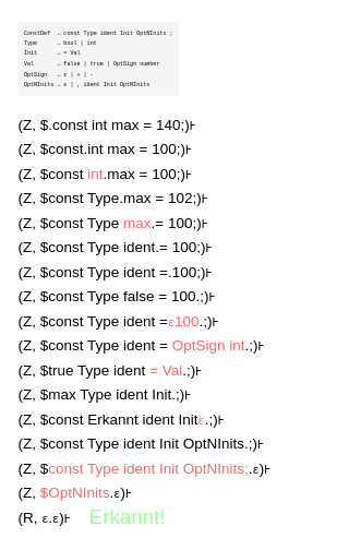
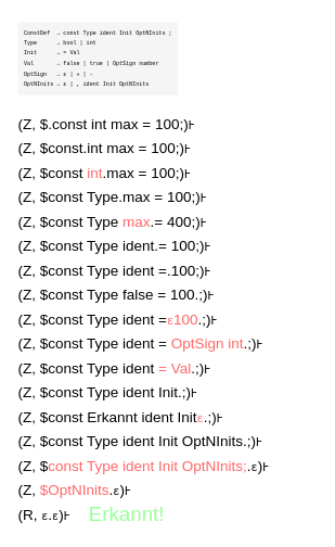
- <mxCell id="3" value="(Z, $.const int max = 140;)&lt;font style=&quot;font-size: 24px;&quot;&gt;˫&lt;/font&gt;" style="text;html=1;align=left;verticalAlign=middle;resizable=0;points=[];autosize=1;strokeColor=none;fillColor=none;fontSize=18;fontFamily=Helvetica;" parent="1" vertex="1"><mxGeometry x="20" y="130" width="240" height="40" as="geometry" /></mxCell>
+ <mxCell id="3" value="(Z, $.const int max = 100;)&lt;font style=&quot;font-size: 24px;&quot;&gt;˫&lt;/font&gt;" style="text;html=1;align=left;verticalAlign=middle;resizable=0;points=[];autosize=1;strokeColor=none;fillColor=none;fontSize=18;fontFamily=Helvetica;" parent="1" vertex="1"><mxGeometry x="20" y="130" width="240" height="40" as="geometry" /></mxCell>
- <mxCell id="6" value="(Z, $const Type.max = 102;)&lt;font style=&quot;font-size: 24px;&quot;&gt;˫&lt;/font&gt;" style="text;html=1;align=left;verticalAlign=middle;resizable=0;points=[];autosize=1;strokeColor=none;fillColor=none;fontSize=18;fontFamily=Helvetica;" parent="1" vertex="1"><mxGeometry x="20" y="220" width="260" height="40" as="geometry" /></mxCell>
+ <mxCell id="6" value="(Z, $const Type.max = 100;)&lt;font style=&quot;font-size: 24px;&quot;&gt;˫&lt;/font&gt;" style="text;html=1;align=left;verticalAlign=middle;resizable=0;points=[];autosize=1;strokeColor=none;fillColor=none;fontSize=18;fontFamily=Helvetica;" parent="1" vertex="1"><mxGeometry x="20" y="220" width="260" height="40" as="geometry" /></mxCell>
- <mxCell id="7" value="(Z, $const Type &lt;font color=&quot;#ff6666&quot;&gt;max&lt;/font&gt;.= 100;)&lt;font style=&quot;font-size: 24px;&quot;&gt;˫&lt;/font&gt;" style="text;html=1;align=left;verticalAlign=middle;resizable=0;points=[];autosize=1;strokeColor=none;fillColor=none;fontSize=18;fontFamily=Helvetica;" parent="1" vertex="1"><mxGeometry x="20" y="250" width="260" height="40" as="geometry" /></mxCell>
+ <mxCell id="7" value="(Z, $const Type &lt;font color=&quot;#ff6666&quot;&gt;max&lt;/font&gt;.= 400;)&lt;font style=&quot;font-size: 24px;&quot;&gt;˫&lt;/font&gt;" style="text;html=1;align=left;verticalAlign=middle;resizable=0;points=[];autosize=1;strokeColor=none;fillColor=none;fontSize=18;fontFamily=Helvetica;" parent="1" vertex="1"><mxGeometry x="20" y="250" width="260" height="40" as="geometry" /></mxCell>
- <mxCell id="11" value="(Z, $true Type ident &lt;font color=&quot;#ff6666&quot;&gt;= Val&lt;/font&gt;.;)&lt;font style=&quot;font-size: 24px;&quot;&gt;˫&lt;/font&gt;" style="text;html=1;align=left;verticalAlign=middle;resizable=0;points=[];autosize=1;strokeColor=none;fillColor=none;fontSize=18;fontFamily=Helvetica;" parent="1" vertex="1"><mxGeometry x="20" y="430" width="260" height="40" as="geometry" /></mxCell>
+ <mxCell id="11" value="(Z, $const Type ident &lt;font color=&quot;#ff6666&quot;&gt;= Val&lt;/font&gt;.;)&lt;font style=&quot;font-size: 24px;&quot;&gt;˫&lt;/font&gt;" style="text;html=1;align=left;verticalAlign=middle;resizable=0;points=[];autosize=1;strokeColor=none;fillColor=none;fontSize=18;fontFamily=Helvetica;" parent="1" vertex="1"><mxGeometry x="20" y="430" width="260" height="40" as="geometry" /></mxCell>
- <mxCell id="12" value="(Z, $max Type ident Init.;)&lt;font style=&quot;font-size: 24px;&quot;&gt;˫&lt;/font&gt;" style="text;html=1;align=left;verticalAlign=middle;resizable=0;points=[];autosize=1;strokeColor=none;fillColor=none;fontSize=18;fontFamily=Helvetica;" parent="1" vertex="1"><mxGeometry x="20" y="460" width="250" height="40" as="geometry" /></mxCell>
+ <mxCell id="12" value="(Z, $const Type ident Init.;)&lt;font style=&quot;font-size: 24px;&quot;&gt;˫&lt;/font&gt;" style="text;html=1;align=left;verticalAlign=middle;resizable=0;points=[];autosize=1;strokeColor=none;fillColor=none;fontSize=18;fontFamily=Helvetica;" parent="1" vertex="1"><mxGeometry x="20" y="460" width="250" height="40" as="geometry" /></mxCell>
